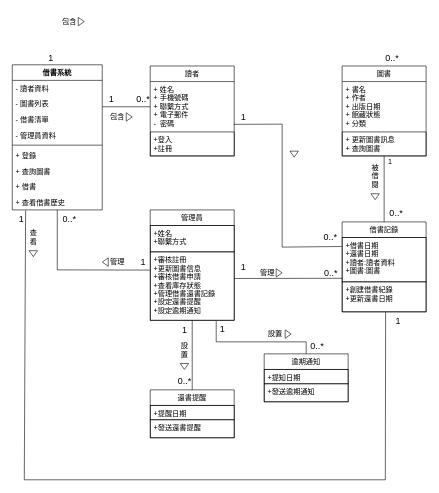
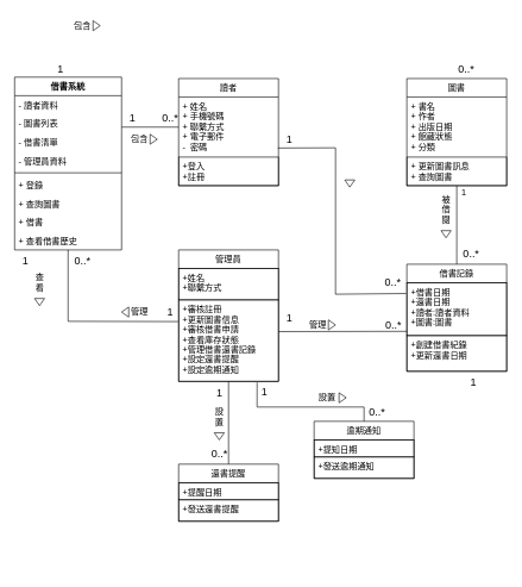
- <mxCell id="3" style="edgeStyle=none;rounded=0;html=1;exitX=0.148;exitY=1.038;exitDx=0;exitDy=0;exitPerimeter=0;startArrow=none;startFill=0;endArrow=none;endFill=0;entryX=0.518;entryY=1.01;entryDx=0;entryDy=0;entryPerimeter=0;" parent="1" source="13" target="24" edge="1"><mxGeometry relative="1" as="geometry"><mxPoint x="651.99" y="539.5" as="targetPoint" /><Array as="points"><mxPoint x="40" y="799" /><mxPoint x="642" y="799" /></Array></mxGeometry></mxCell>
